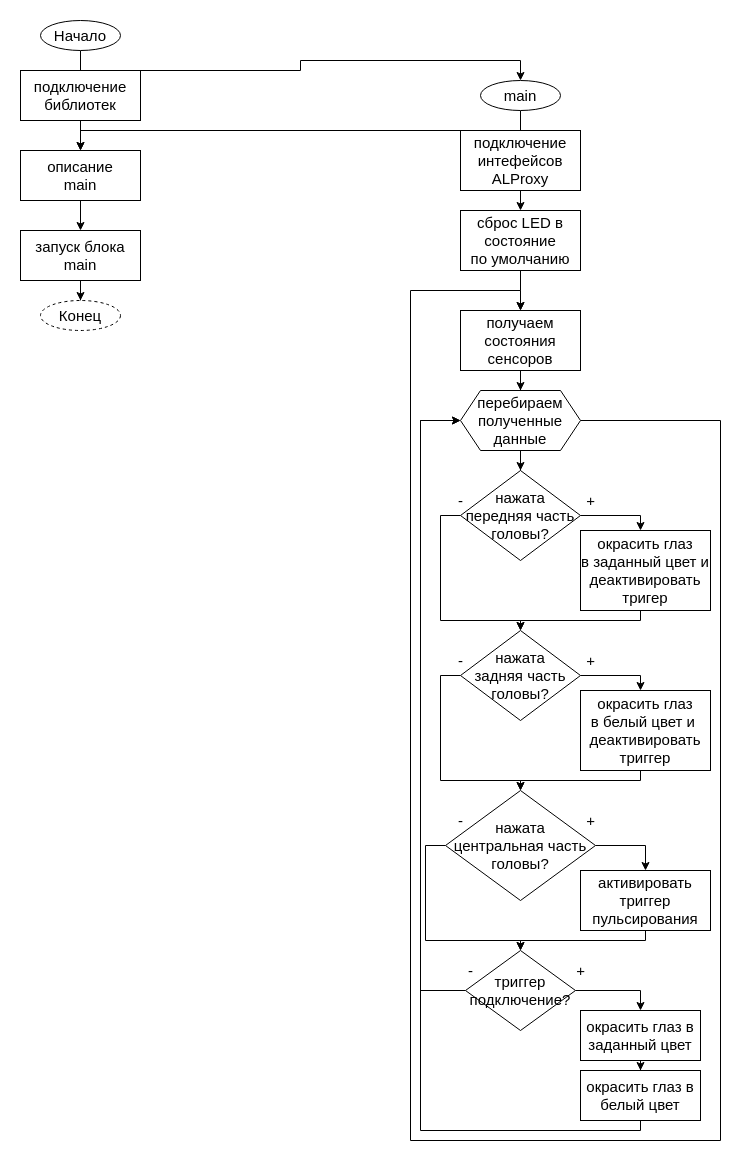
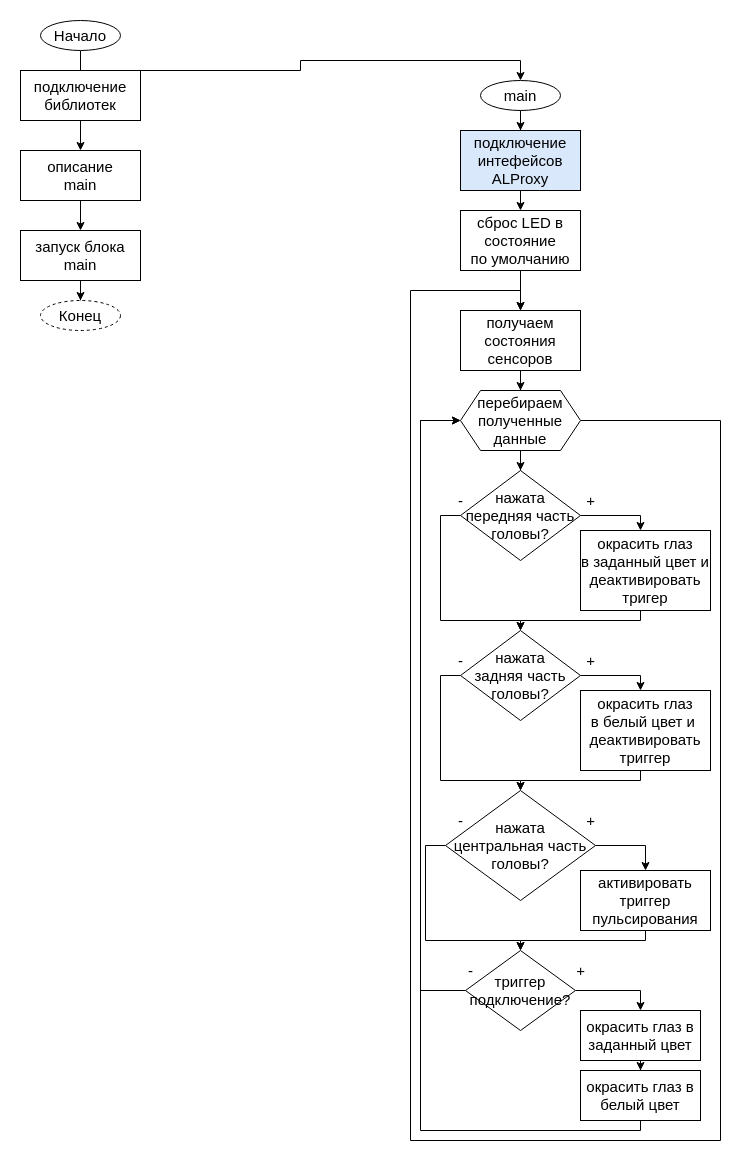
- <mxCell id="11" style="edgeStyle=orthogonalEdgeStyle;rounded=0;orthogonalLoop=1;jettySize=auto;html=1;exitX=0.5;exitY=1;exitDx=0;exitDy=0;fontSize=15;" parent="1" source="12" target="7" edge="1"><mxGeometry relative="1" as="geometry" /></mxCell>
+ <mxCell id="11" style="edgeStyle=orthogonalEdgeStyle;rounded=0;orthogonalLoop=1;jettySize=auto;html=1;exitX=0.5;exitY=1;exitDx=0;exitDy=0;fontSize=15;" parent="1" source="12" target="14" edge="1"><mxGeometry relative="1" as="geometry" /></mxCell>
- <mxCell id="14" value="подключение&lt;br&gt;интефейсов&lt;br&gt;ALProxy" style="rounded=0;whiteSpace=wrap;html=1;fontSize=15;" parent="1" vertex="1"><mxGeometry x="460" y="130" width="120" height="60" as="geometry" /></mxCell>
+ <mxCell id="14" value="подключение&lt;br&gt;интефейсов&lt;br&gt;ALProxy" style="rounded=0;whiteSpace=wrap;html=1;fontSize=15;fillColor=#dae8fc;" parent="1" vertex="1"><mxGeometry x="460" y="130" width="120" height="60" as="geometry" /></mxCell>
